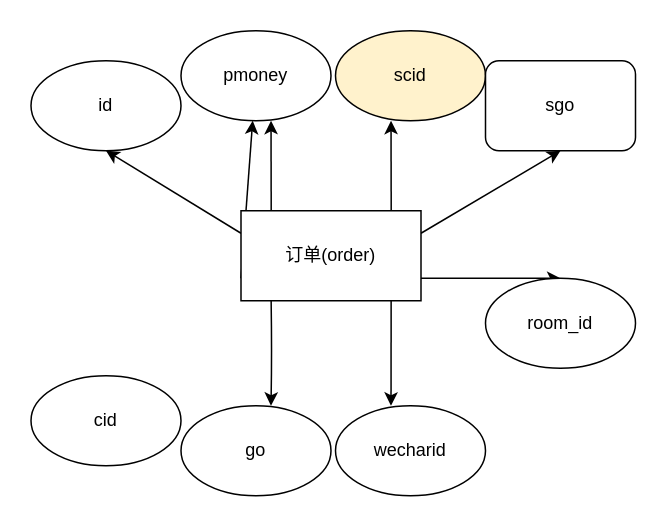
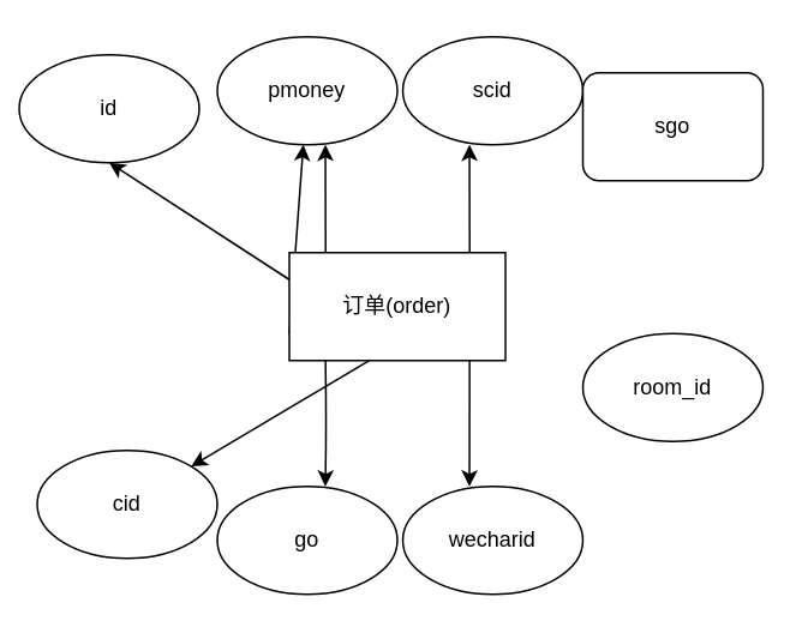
- <mxCell id="8" value="scid" style="ellipse;whiteSpace=wrap;html=1;fillColor=#fff2cc;" parent="1" vertex="1"><mxGeometry x="223" y="20" width="100" height="60" as="geometry" /></mxCell>
+ <mxCell id="8" value="scid" style="ellipse;whiteSpace=wrap;html=1;" parent="1" vertex="1"><mxGeometry x="223" y="20" width="100" height="60" as="geometry" /></mxCell>
- <mxCell id="12" value="id" style="ellipse;whiteSpace=wrap;html=1;" parent="1" vertex="1"><mxGeometry x="20" y="40" width="100" height="60" as="geometry" /></mxCell>
+ <mxCell id="12" value="id" style="ellipse;whiteSpace=wrap;html=1;" parent="1" vertex="1"><mxGeometry x="10" y="30" width="100" height="60" as="geometry" /></mxCell>
- <mxCell id="2" style="orthogonalLoop=1;jettySize=auto;html=1;exitX=1;exitY=0.25;exitDx=0;exitDy=0;entryX=0.5;entryY=1;entryDx=0;entryDy=0;sourcePerimeterSpacing=4;" parent="1" source="6" target="13" edge="1"><mxGeometry relative="1" as="geometry" /></mxCell>
+ <mxCell id="2" style="orthogonalLoop=1;jettySize=auto;html=1;exitX=1;exitY=0.25;exitDx=0;exitDy=0;sourcePerimeterSpacing=4;" parent="1" source="6" target="9" edge="1"><mxGeometry relative="1" as="geometry" /></mxCell>
- <mxCell id="3" style="orthogonalLoop=1;jettySize=auto;html=1;exitX=1;exitY=0.75;exitDx=0;exitDy=0;entryX=0.5;entryY=0;entryDx=0;entryDy=0;sourcePerimeterSpacing=4;" parent="1" source="6" target="16" edge="1"><mxGeometry relative="1" as="geometry" /></mxCell>
